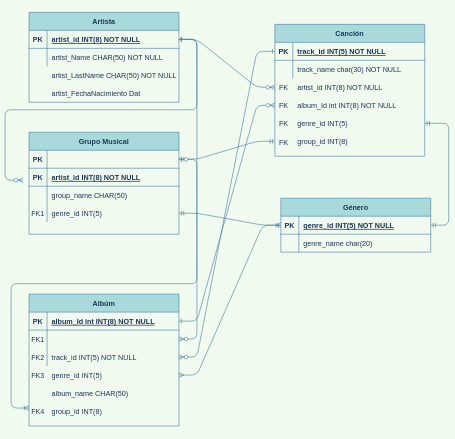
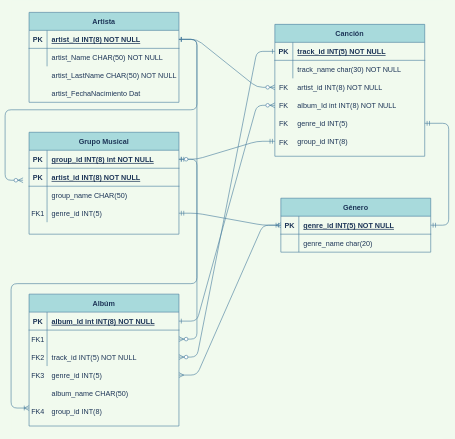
+ <mxCell id="13" value="group_id INT(8) int NOT NULL " style="shape=partialRectangle;overflow=hidden;connectable=0;fillColor=none;top=0;left=0;bottom=0;right=0;align=left;spacingLeft=6;fontStyle=5;strokeColor=#457B9D;fontColor=#1D3557;" vertex="1" parent="11"><mxGeometry x="30" width="220" height="30" as="geometry" /></mxCell>
